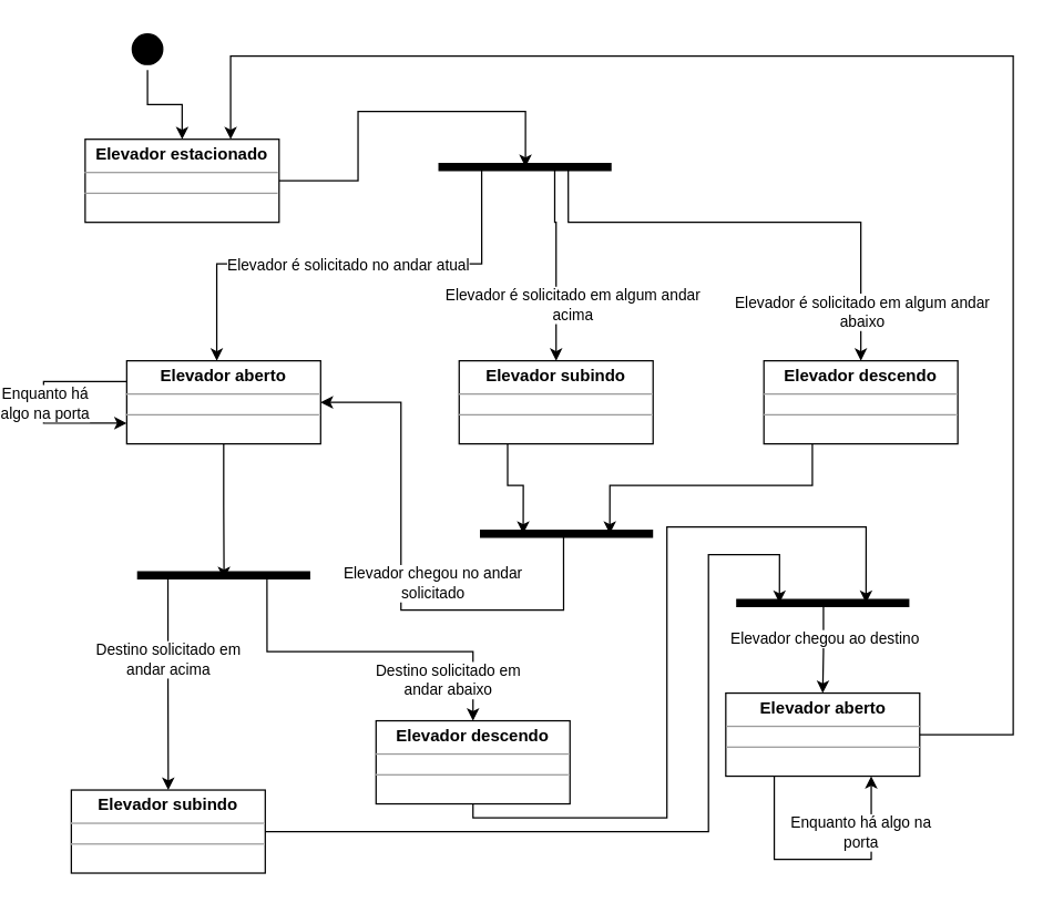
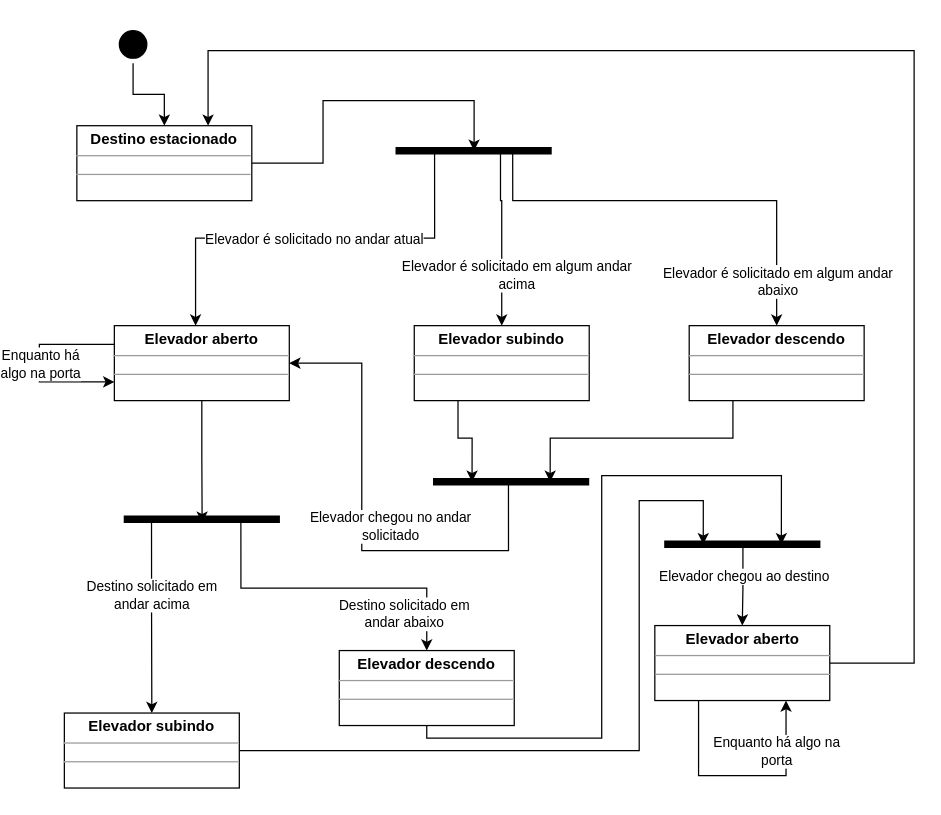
- <mxCell id="12" value="&lt;p style=&quot;margin: 0px ; margin-top: 4px ; text-align: center&quot;&gt;&lt;b&gt;Elevador estacionado&lt;/b&gt;&lt;/p&gt;&lt;hr size=&quot;1&quot;&gt;&lt;div style=&quot;height: 2px&quot;&gt;&lt;/div&gt;&lt;hr size=&quot;1&quot;&gt;&lt;div style=&quot;height: 2px&quot;&gt;&lt;/div&gt;" style="verticalAlign=top;align=left;overflow=fill;fontSize=12;fontFamily=Helvetica;html=1;strokeColor=#000000;" vertex="1" parent="1"><mxGeometry x="50" y="100" width="140" height="60" as="geometry" /></mxCell>
+ <mxCell id="12" value="&lt;p style=&quot;margin: 0px ; margin-top: 4px ; text-align: center&quot;&gt;&lt;b&gt;Destino estacionado&lt;/b&gt;&lt;/p&gt;&lt;hr size=&quot;1&quot;&gt;&lt;div style=&quot;height: 2px&quot;&gt;&lt;/div&gt;&lt;hr size=&quot;1&quot;&gt;&lt;div style=&quot;height: 2px&quot;&gt;&lt;/div&gt;" style="verticalAlign=top;align=left;overflow=fill;fontSize=12;fontFamily=Helvetica;html=1;strokeColor=#000000;" vertex="1" parent="1"><mxGeometry x="50" y="100" width="140" height="60" as="geometry" /></mxCell>
